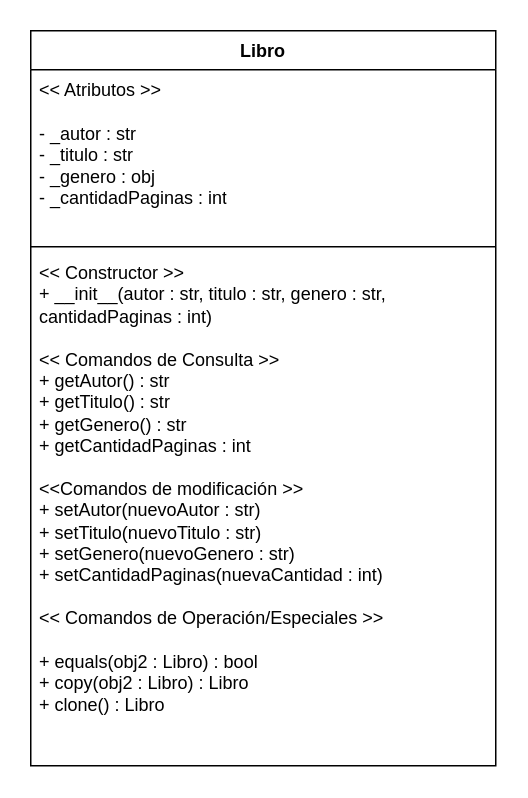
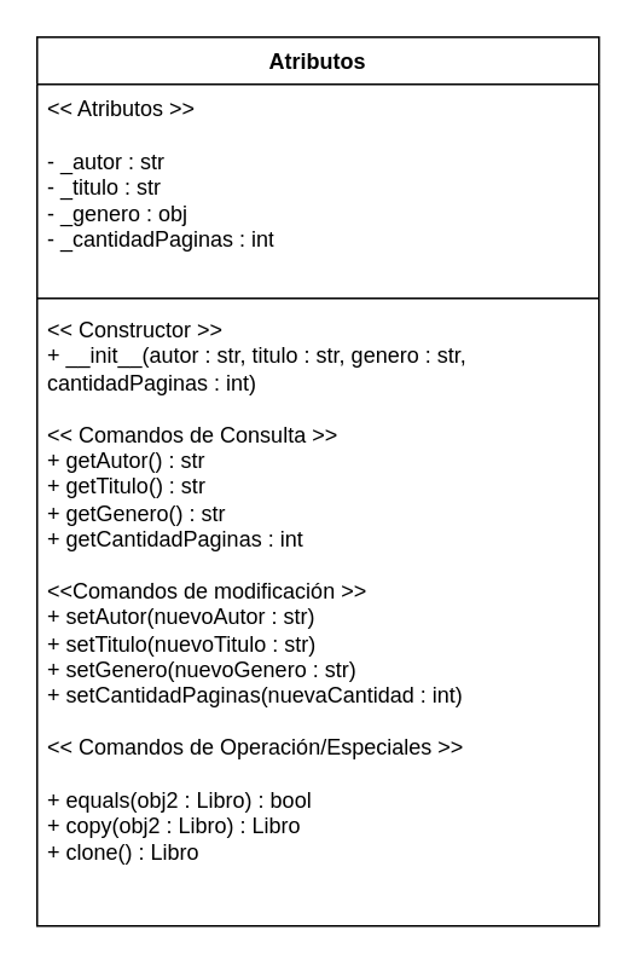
- <mxCell id="2" value="Libro" style="swimlane;fontStyle=1;align=center;verticalAlign=top;childLayout=stackLayout;horizontal=1;startSize=26;horizontalStack=0;resizeParent=1;resizeParentMax=0;resizeLast=0;collapsible=1;marginBottom=0;whiteSpace=wrap;html=1;" parent="1" vertex="1"><mxGeometry x="20" y="20" width="310" height="490" as="geometry" /></mxCell>
+ <mxCell id="2" value="Atributos" style="swimlane;fontStyle=1;align=center;verticalAlign=top;childLayout=stackLayout;horizontal=1;startSize=26;horizontalStack=0;resizeParent=1;resizeParentMax=0;resizeLast=0;collapsible=1;marginBottom=0;whiteSpace=wrap;html=1;" parent="1" vertex="1"><mxGeometry x="20" y="20" width="310" height="490" as="geometry" /></mxCell>
